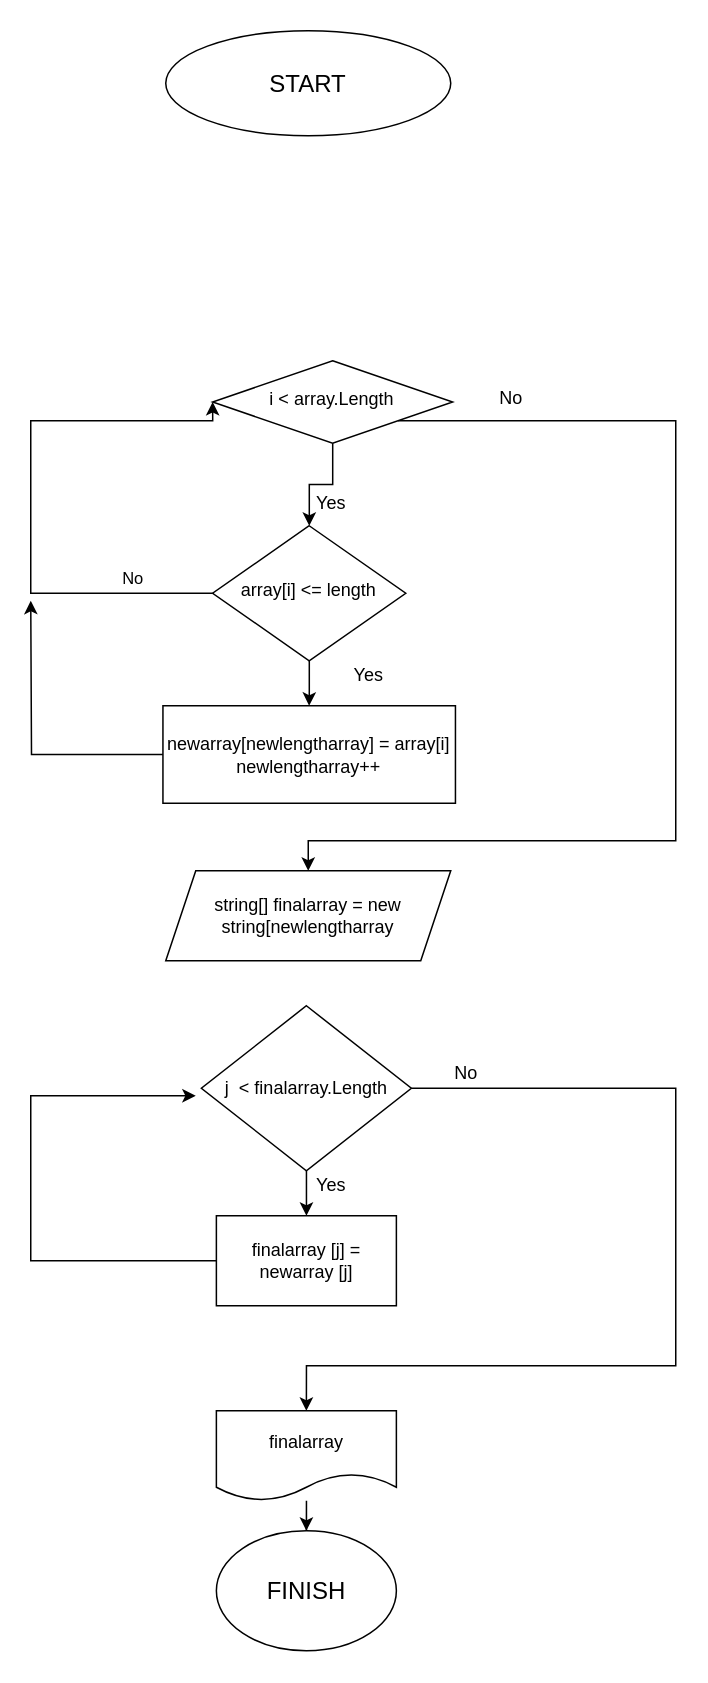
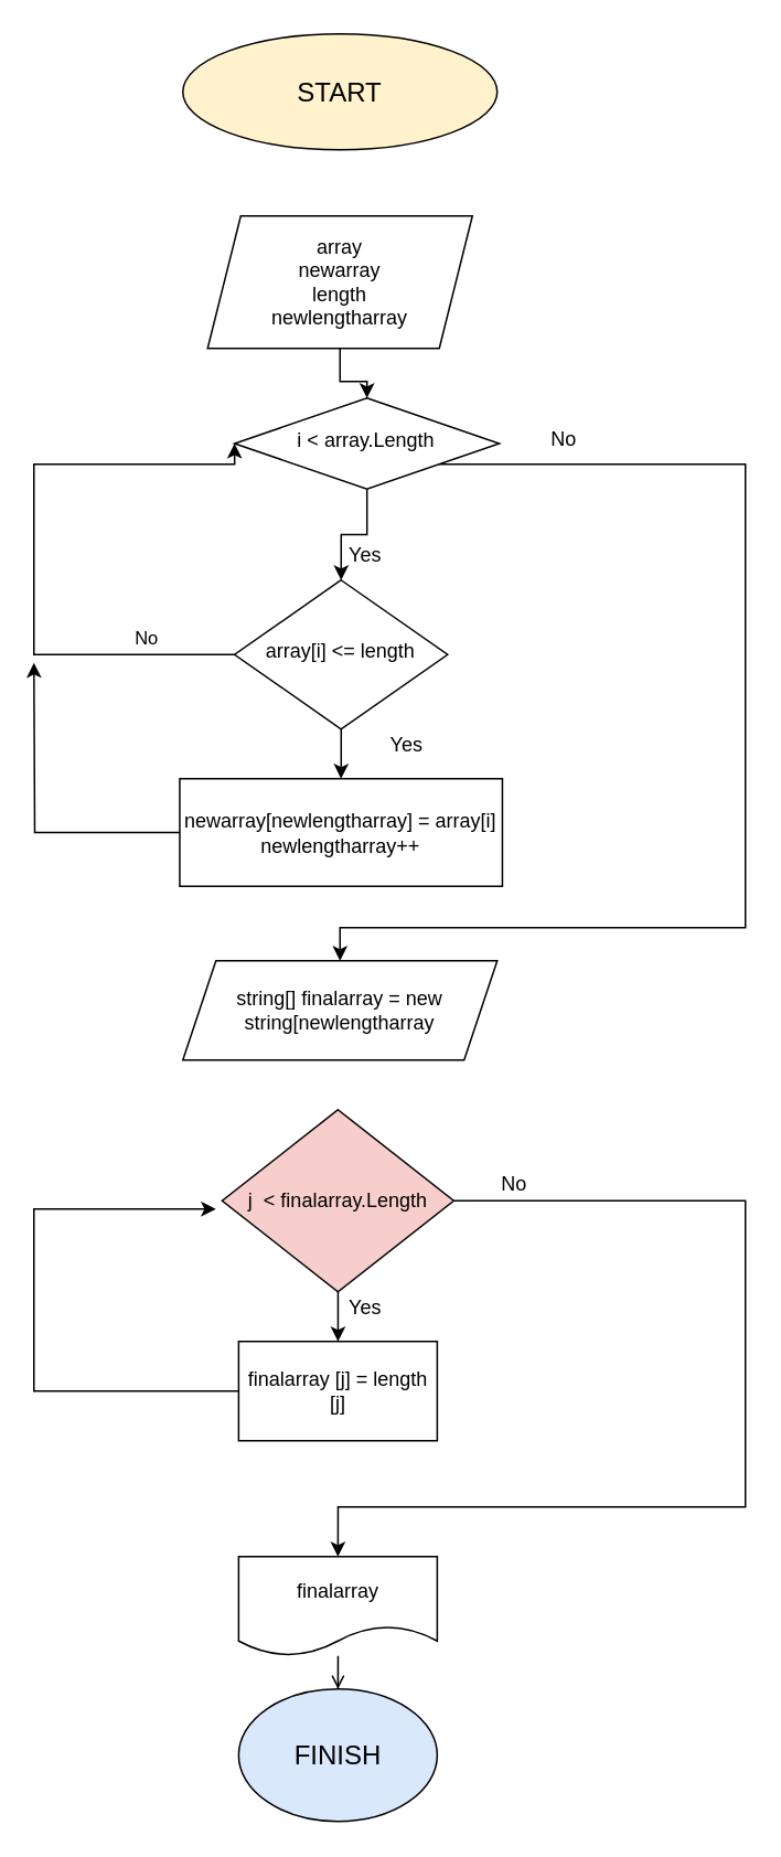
- <mxCell id="8" value="&lt;font size=&quot;3&quot;&gt;START&lt;/font&gt;" style="ellipse;whiteSpace=wrap;html=1;" parent="1" vertex="1"><mxGeometry x="110" y="20" width="190" height="70" as="geometry" /></mxCell>
+ <mxCell id="8" value="&lt;font size=&quot;3&quot;&gt;START&lt;/font&gt;" style="ellipse;whiteSpace=wrap;html=1;fillColor=#fff2cc;" parent="1" vertex="1"><mxGeometry x="110" y="20" width="190" height="70" as="geometry" /></mxCell>
+ <mxCell id="10" value="&lt;font style=&quot;&quot;&gt;&lt;font style=&quot;font-size: 12px;&quot;&gt;array&lt;br&gt;newarray&lt;br&gt;length&lt;br&gt;newlengtharray&lt;/font&gt;&lt;br&gt;&lt;/font&gt;" style="shape=parallelogram;perimeter=parallelogramPerimeter;whiteSpace=wrap;html=1;fixedSize=1;" parent="1" vertex="1"><mxGeometry x="125" y="130" width="160" height="80" as="geometry" /></mxCell>
+ <mxCell id="9" value="" style="edgeStyle=orthogonalEdgeStyle;rounded=0;orthogonalLoop=1;jettySize=auto;html=1;" parent="1" source="10" target="4" edge="1"><mxGeometry relative="1" as="geometry" /></mxCell>
- <mxCell id="20" value="j&amp;nbsp; &amp;lt; finalarray.Length" style="rhombus;whiteSpace=wrap;html=1;" parent="1" vertex="1"><mxGeometry x="133.75" y="670" width="140" height="110" as="geometry" /></mxCell>
+ <mxCell id="20" value="j&amp;nbsp; &amp;lt; finalarray.Length" style="rhombus;whiteSpace=wrap;html=1;fillColor=#f8cecc;" parent="1" vertex="1"><mxGeometry x="133.75" y="670" width="140" height="110" as="geometry" /></mxCell>
- <mxCell id="22" value="finalarray [j] = newarray [j]" style="rounded=0;whiteSpace=wrap;html=1;" parent="1" vertex="1"><mxGeometry x="143.75" y="810" width="120" height="60" as="geometry" /></mxCell>
+ <mxCell id="22" value="finalarray [j] = length [j]" style="rounded=0;whiteSpace=wrap;html=1;" parent="1" vertex="1"><mxGeometry x="143.75" y="810" width="120" height="60" as="geometry" /></mxCell>
- <mxCell id="24" value="" style="edgeStyle=orthogonalEdgeStyle;rounded=0;orthogonalLoop=1;jettySize=auto;html=1;" parent="1" source="25" target="27" edge="1"><mxGeometry relative="1" as="geometry" /></mxCell>
+ <mxCell id="24" value="" style="edgeStyle=orthogonalEdgeStyle;rounded=0;orthogonalLoop=1;jettySize=auto;html=1;endArrow=open;" parent="1" source="25" target="27" edge="1"><mxGeometry relative="1" as="geometry" /></mxCell>
- <mxCell id="27" value="&lt;font size=&quot;3&quot;&gt;FINISH&lt;/font&gt;" style="ellipse;whiteSpace=wrap;html=1;" parent="1" vertex="1"><mxGeometry x="143.75" y="1020" width="120" height="80" as="geometry" /></mxCell>
+ <mxCell id="27" value="&lt;font size=&quot;3&quot;&gt;FINISH&lt;/font&gt;" style="ellipse;whiteSpace=wrap;html=1;fillColor=#dae8fc;" parent="1" vertex="1"><mxGeometry x="143.75" y="1020" width="120" height="80" as="geometry" /></mxCell>
